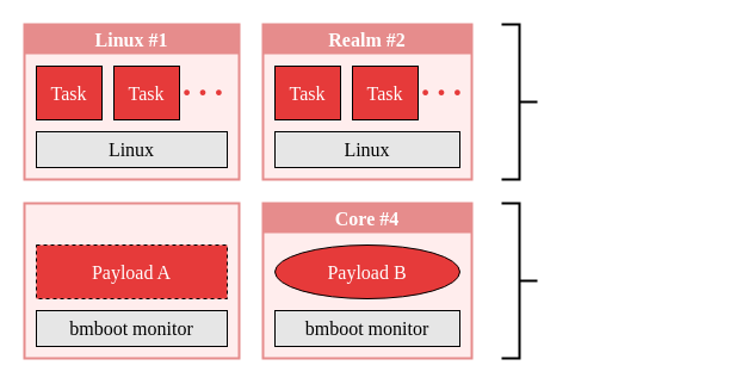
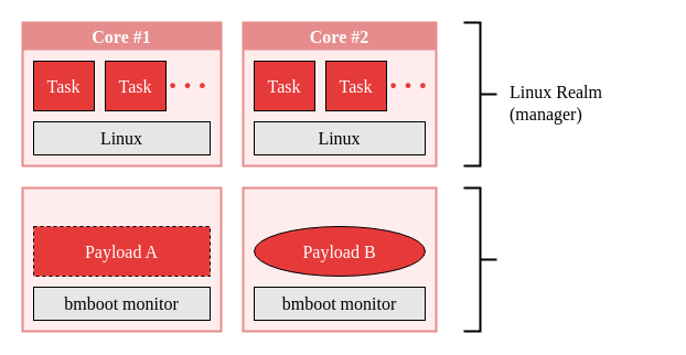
- <mxCell id="3" value="Linux #1" style="rounded=0;whiteSpace=wrap;html=1;fontFamily=Helvetica Now Display;fontSize=16;strokeColor=none;fontStyle=1;fontColor=#FFFFFF;fillColor=#E68C8C;" parent="1" vertex="1"><mxGeometry x="20" y="20" width="180" height="25" as="geometry" /></mxCell>
+ <mxCell id="3" value="Core #1" style="rounded=0;whiteSpace=wrap;html=1;fontFamily=Helvetica Now Display;fontSize=16;strokeColor=none;fontStyle=1;fontColor=#FFFFFF;fillColor=#E68C8C;" parent="1" vertex="1"><mxGeometry x="20" y="20" width="180" height="25" as="geometry" /></mxCell>
- <mxCell id="9" value="Realm #2" style="rounded=0;whiteSpace=wrap;html=1;fontFamily=Helvetica Now Display;fontSize=16;strokeColor=none;fontStyle=1;fontColor=#FFFFFF;fillColor=#E68C8C;" parent="1" vertex="1"><mxGeometry x="220" y="20" width="175" height="25" as="geometry" /></mxCell>
+ <mxCell id="9" value="Core #2" style="rounded=0;whiteSpace=wrap;html=1;fontFamily=Helvetica Now Display;fontSize=16;strokeColor=none;fontStyle=1;fontColor=#FFFFFF;fillColor=#E68C8C;" parent="1" vertex="1"><mxGeometry x="220" y="20" width="175" height="25" as="geometry" /></mxCell>
+ <mxCell id="5" value="Linux Realm&lt;br&gt;(manager)" style="rounded=0;whiteSpace=wrap;html=1;fontFamily=Helvetica Now Display;fontSize=16;strokeColor=none;align=left;fillColor=none;" parent="1" vertex="1"><mxGeometry x="460" y="20" width="140" height="145" as="geometry" /></mxCell>
- <mxCell id="15" value="Core #4" style="rounded=0;whiteSpace=wrap;html=1;fontFamily=Helvetica Now Display;fontSize=16;strokeColor=none;fontStyle=1;fontColor=#FFFFFF;fillColor=#E68C8C;" parent="1" vertex="1"><mxGeometry x="220" y="170" width="175" height="25" as="geometry" /></mxCell>
